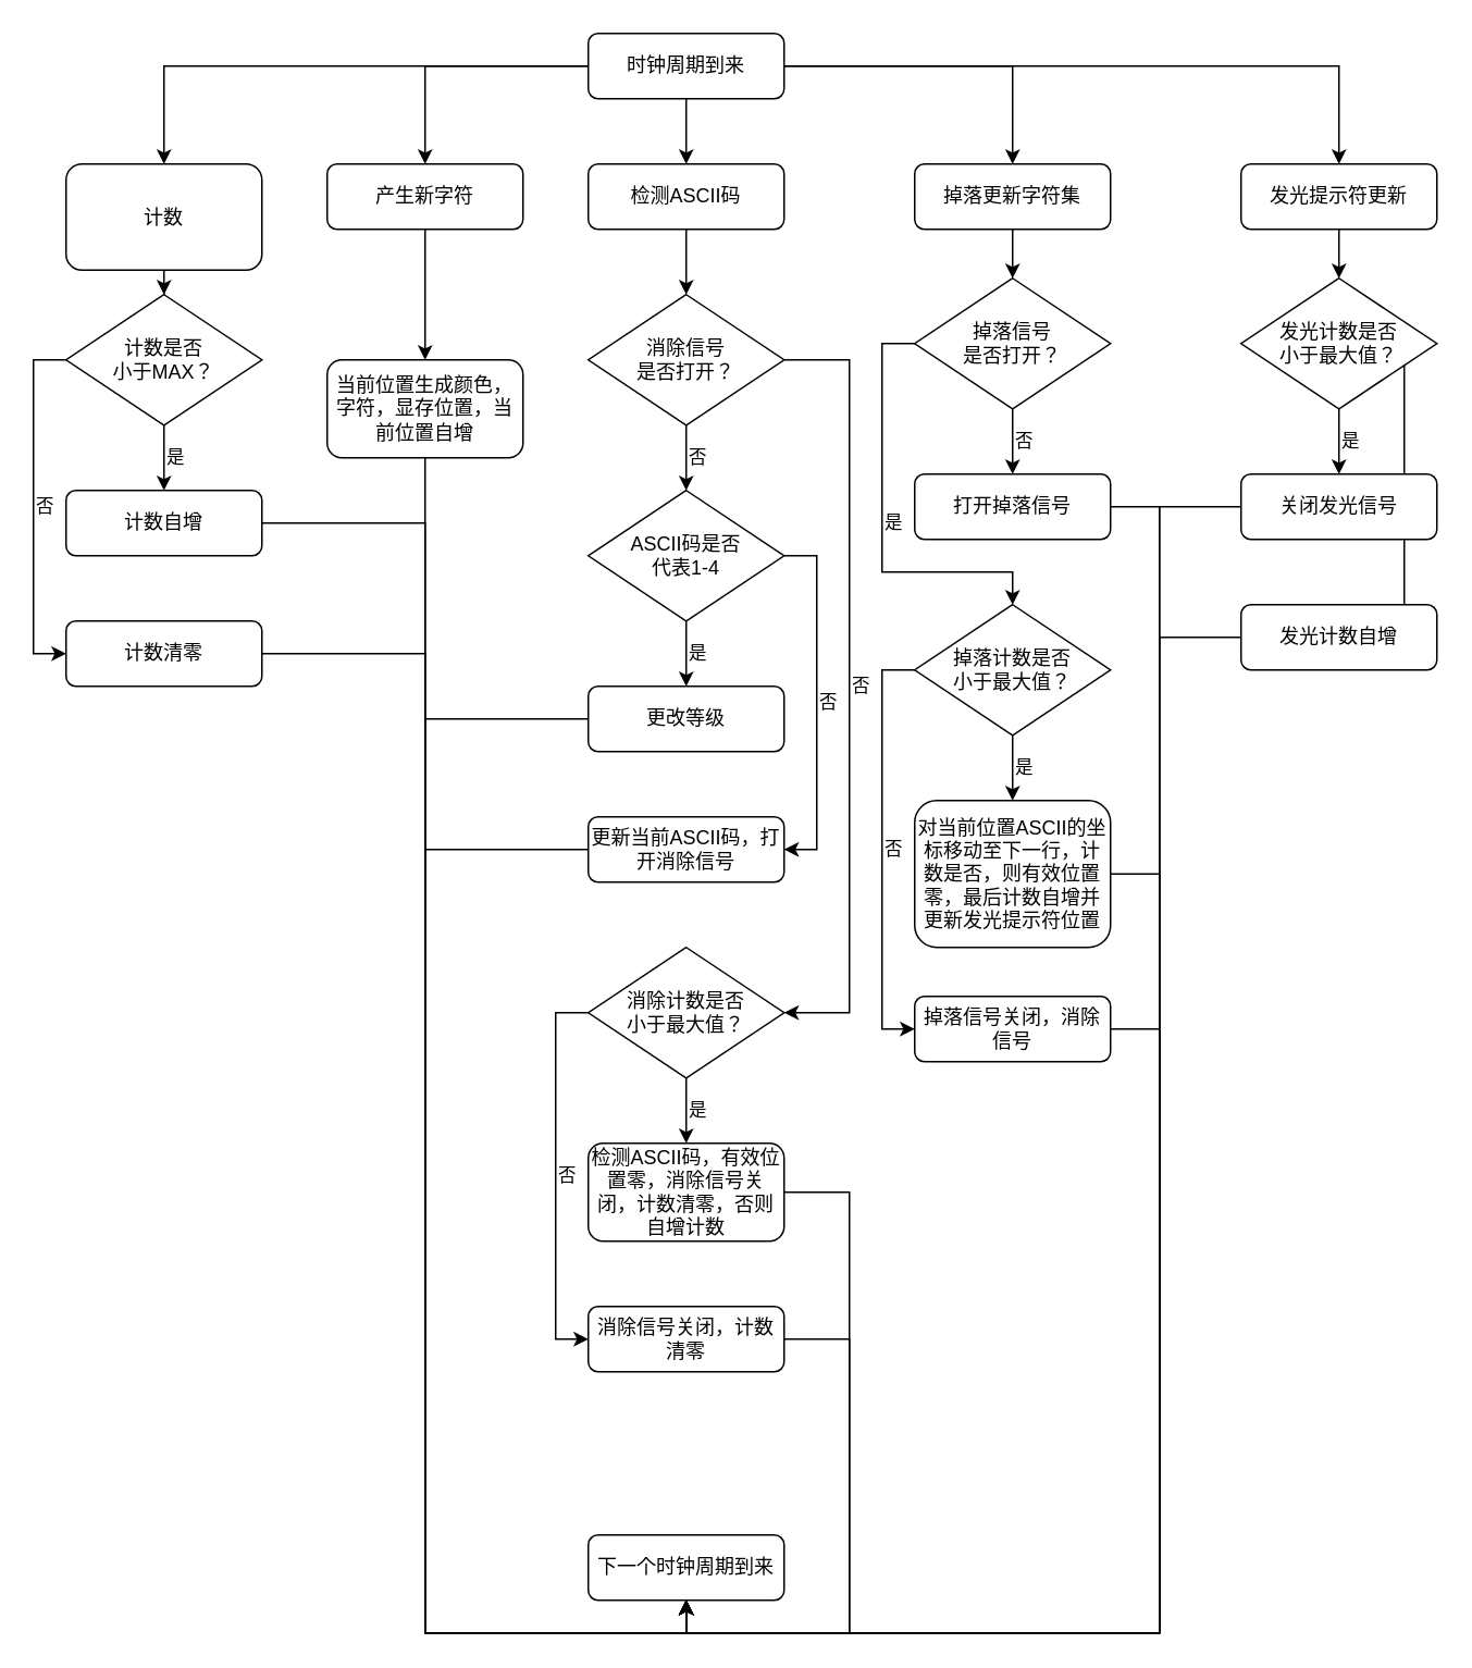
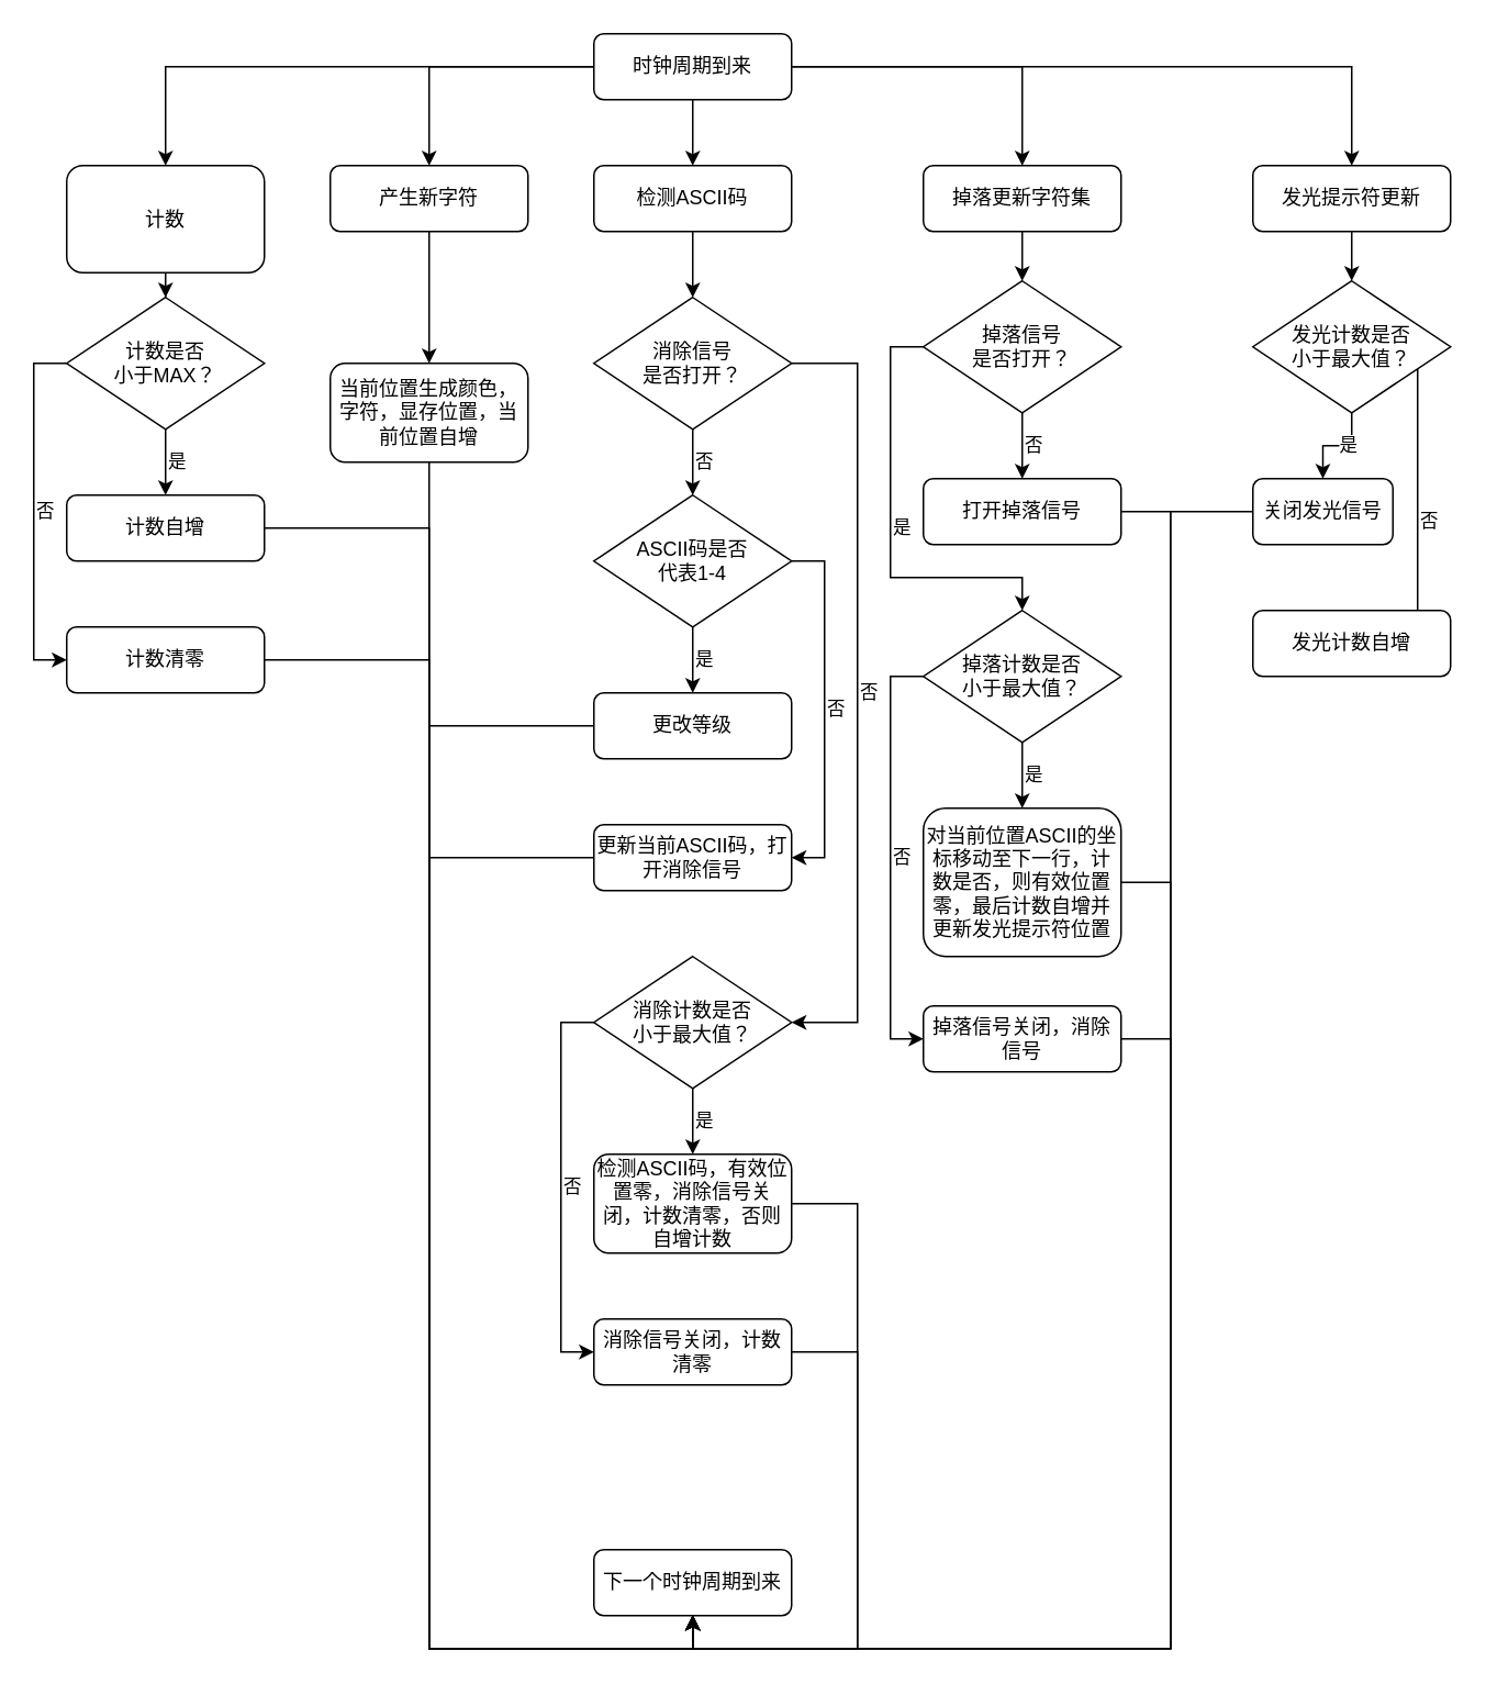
- <mxCell id="60" value="关闭发光信号" style="rounded=1;whiteSpace=wrap;html=1;" vertex="1" parent="1"><mxGeometry x="760" y="290" width="120" height="40" as="geometry" /></mxCell>
+ <mxCell id="60" value="关闭发光信号" style="rounded=1;whiteSpace=wrap;html=1;" vertex="1" parent="1"><mxGeometry x="760" y="290" width="85" height="40" as="geometry" /></mxCell>
- <mxCell id="61" style="edgeStyle=orthogonalEdgeStyle;rounded=0;orthogonalLoop=1;jettySize=auto;html=1;entryX=0.5;entryY=1;entryDx=0;entryDy=0;align=left;" edge="1" parent="1" source="62" target="63"><mxGeometry relative="1" as="geometry"><Array as="points"><mxPoint x="710" y="390" /><mxPoint x="710" y="1000" /><mxPoint x="420" y="1000" /></Array></mxGeometry></mxCell>
